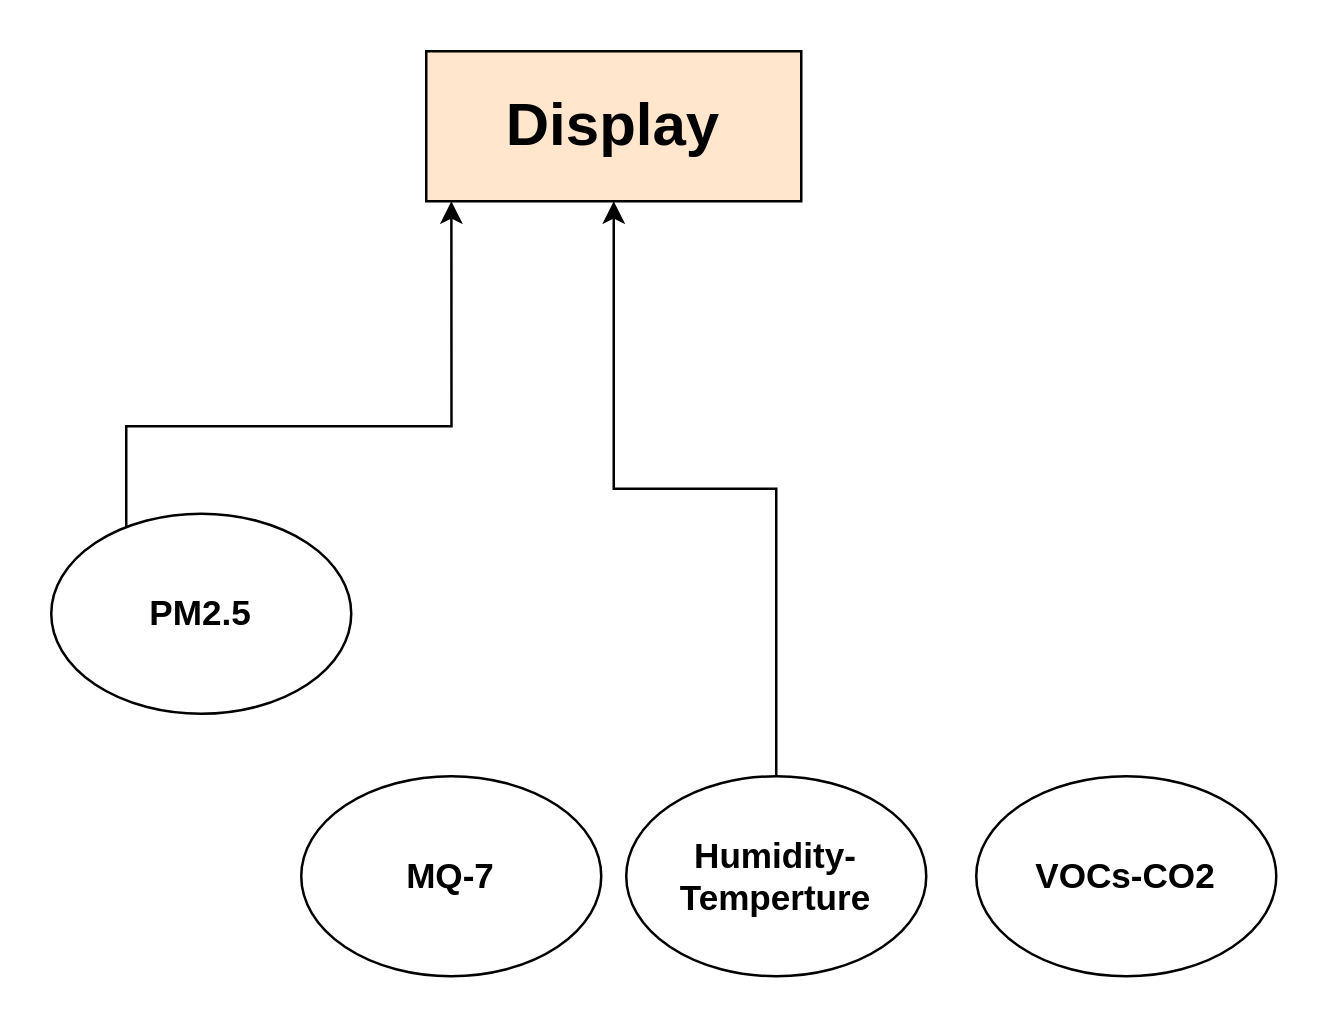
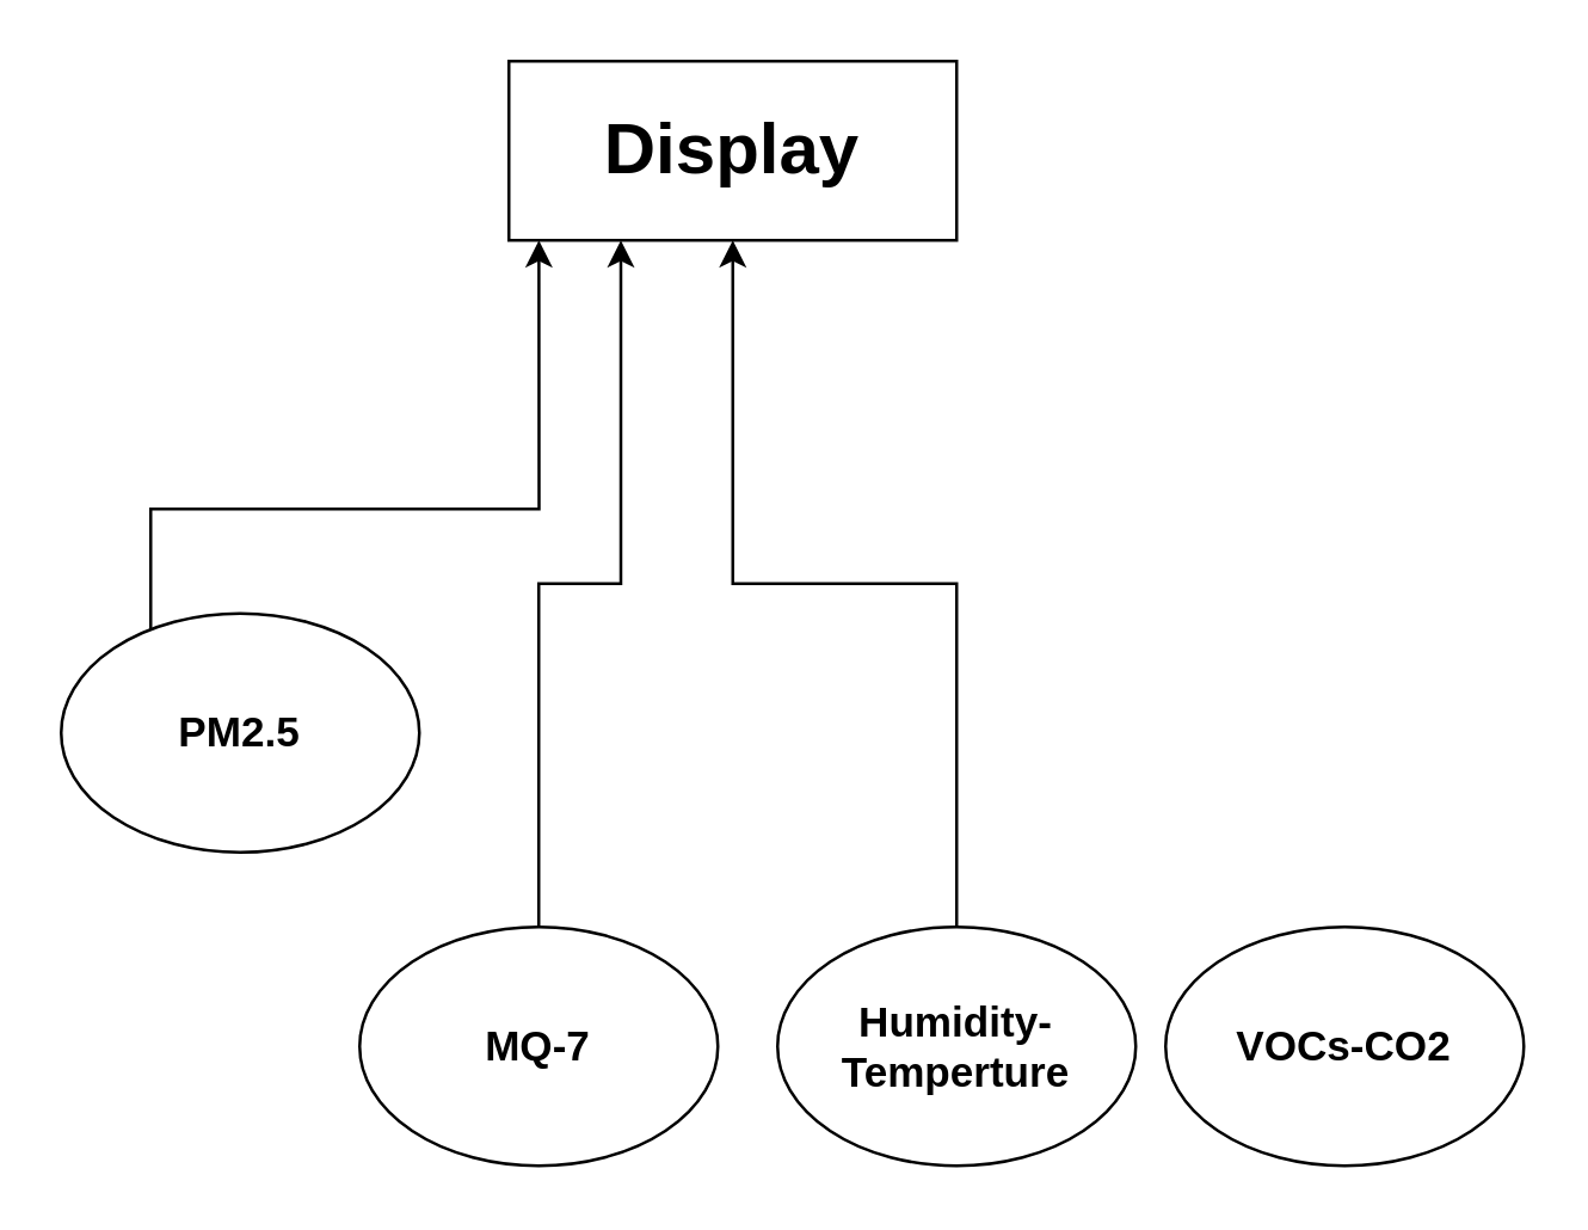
- <mxCell id="2" value="&lt;h1&gt;Display&lt;/h1&gt;" style="rounded=0;whiteSpace=wrap;html=1;fillColor=#ffe6cc;" vertex="1" parent="1"><mxGeometry x="170" y="20" width="150" height="60" as="geometry" /></mxCell>
+ <mxCell id="2" value="&lt;h1&gt;Display&lt;/h1&gt;" style="rounded=0;whiteSpace=wrap;html=1;" vertex="1" parent="1"><mxGeometry x="170" y="20" width="150" height="60" as="geometry" /></mxCell>
+ <mxCell id="3" style="edgeStyle=orthogonalEdgeStyle;rounded=0;orthogonalLoop=1;jettySize=auto;html=1;entryX=0.25;entryY=1;entryDx=0;entryDy=0;" edge="1" parent="1" source="4" target="2"><mxGeometry relative="1" as="geometry" /></mxCell>
- <mxCell id="7" value="&lt;h3&gt;Humidity-Temperture&lt;/h3&gt;" style="ellipse;whiteSpace=wrap;html=1;" vertex="1" parent="1"><mxGeometry x="250" y="310" width="120" height="80" as="geometry" /></mxCell>
+ <mxCell id="7" value="&lt;h3&gt;Humidity-Temperture&lt;/h3&gt;" style="ellipse;whiteSpace=wrap;html=1;" vertex="1" parent="1"><mxGeometry x="260" y="310" width="120" height="80" as="geometry" /></mxCell>
